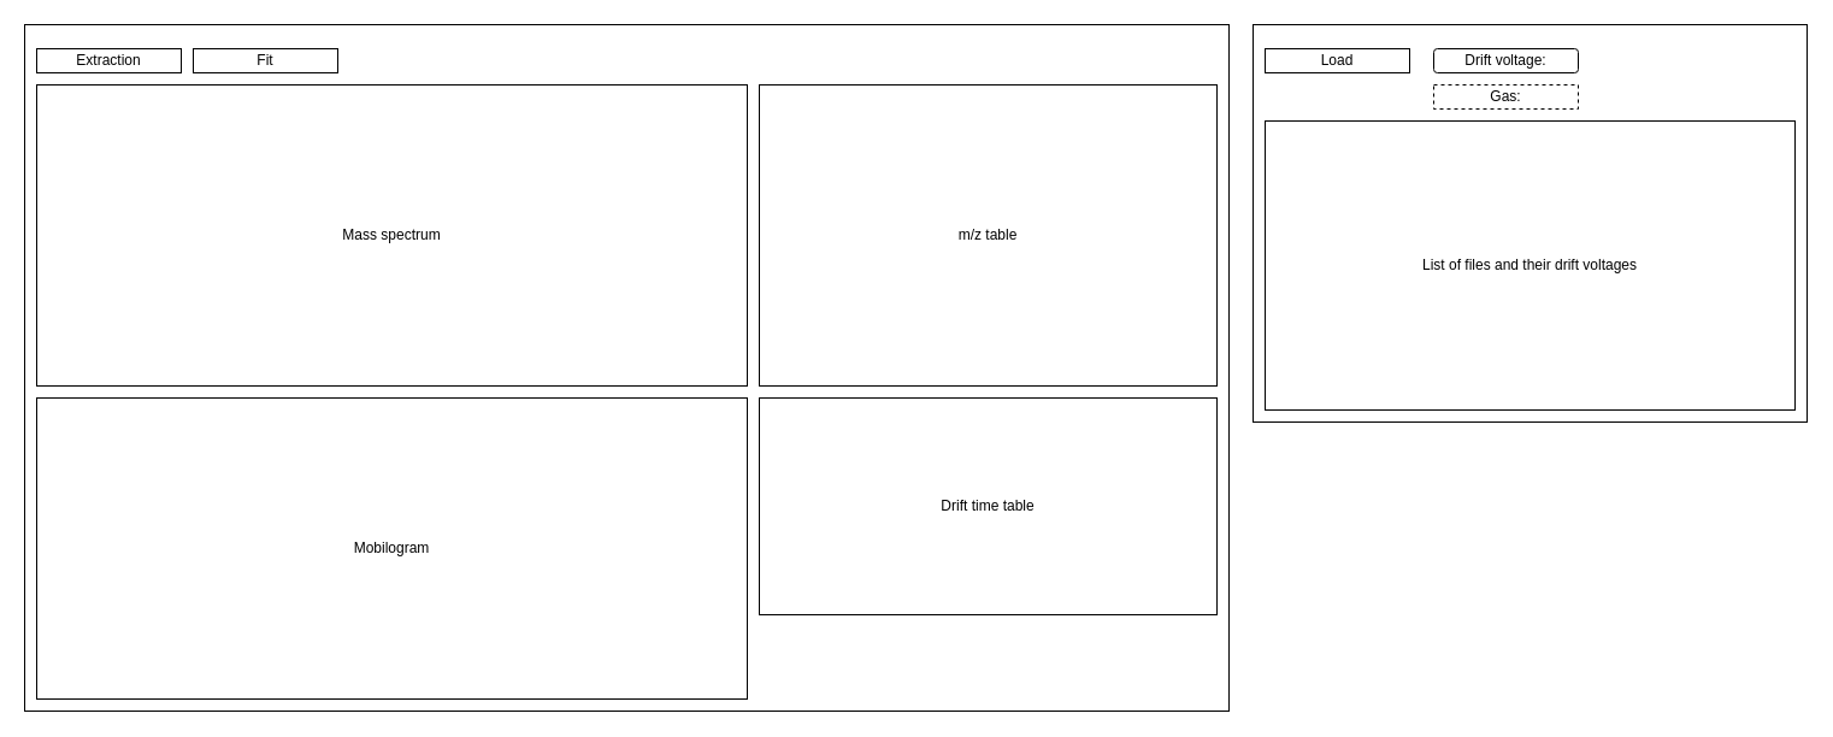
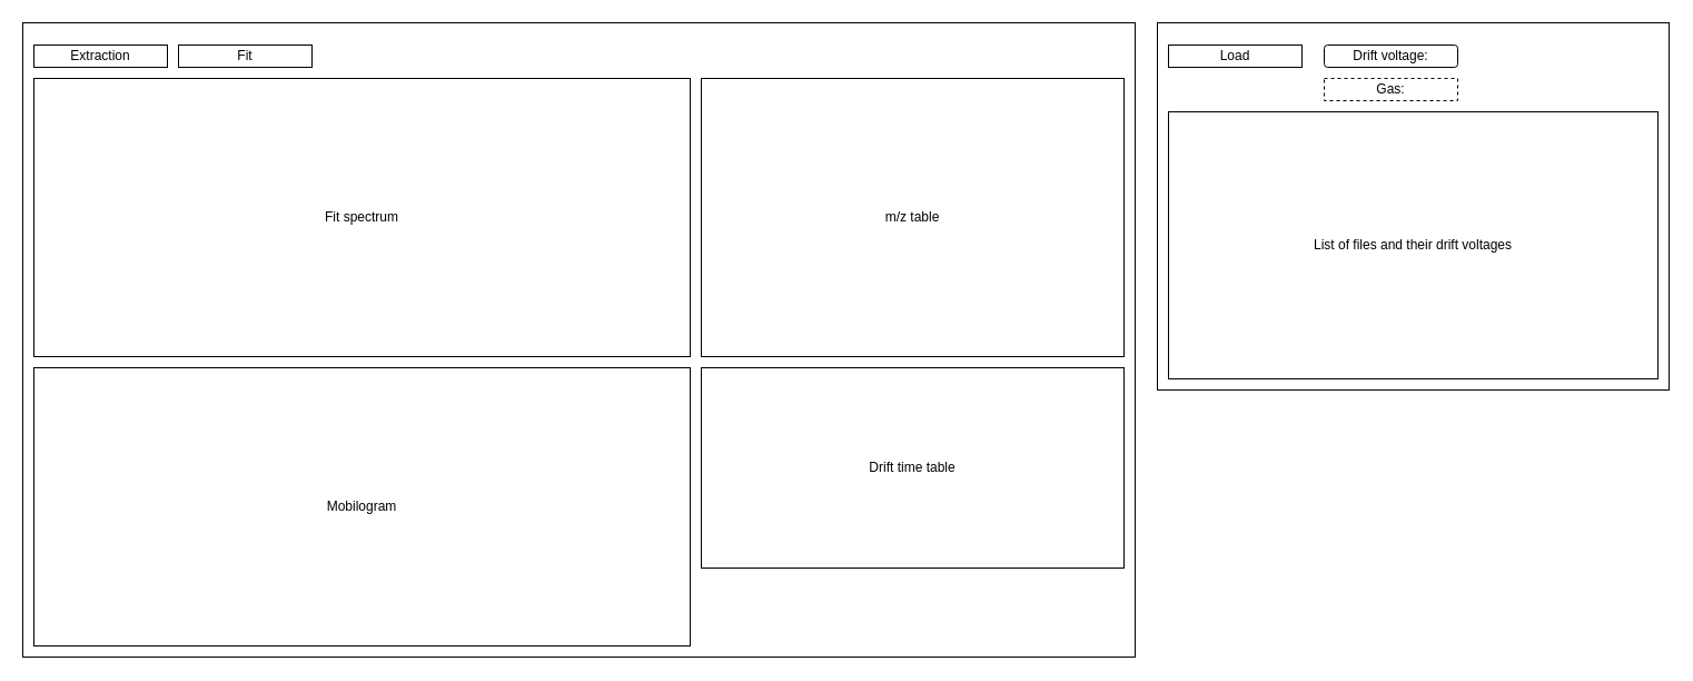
- <mxCell id="4" value="Mass spectrum" style="rounded=0;whiteSpace=wrap;html=1;" vertex="1" parent="1"><mxGeometry x="30" y="70" width="590" height="250" as="geometry" /></mxCell>
+ <mxCell id="4" value="Fit spectrum" style="rounded=0;whiteSpace=wrap;html=1;" vertex="1" parent="1"><mxGeometry x="30" y="70" width="590" height="250" as="geometry" /></mxCell>
